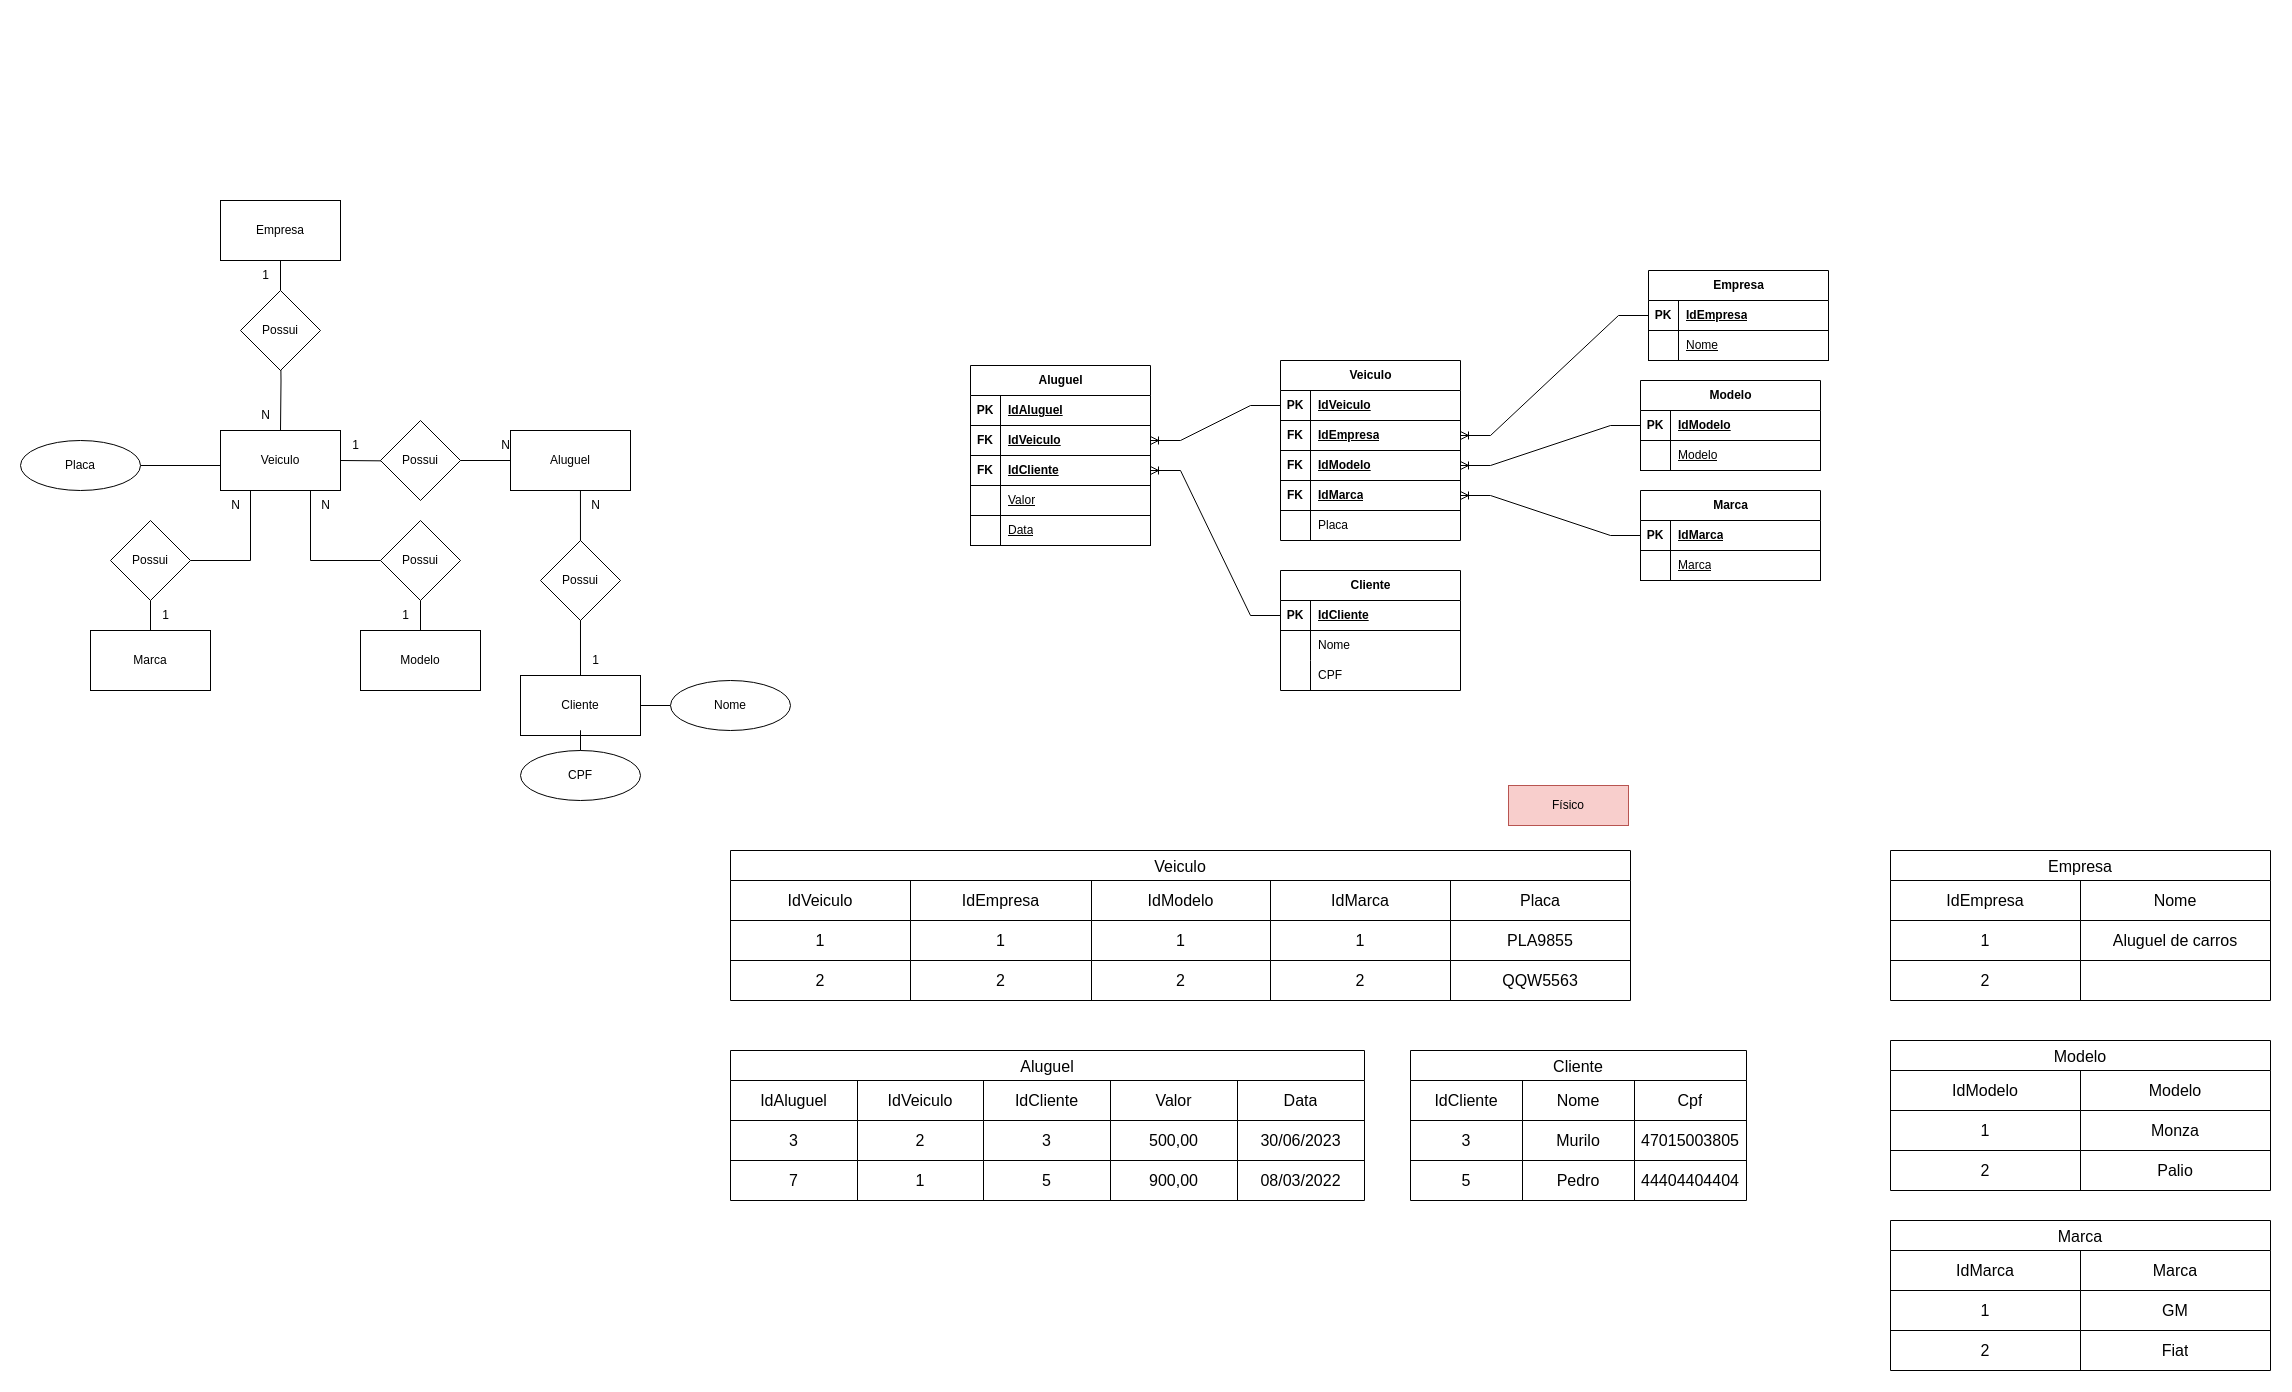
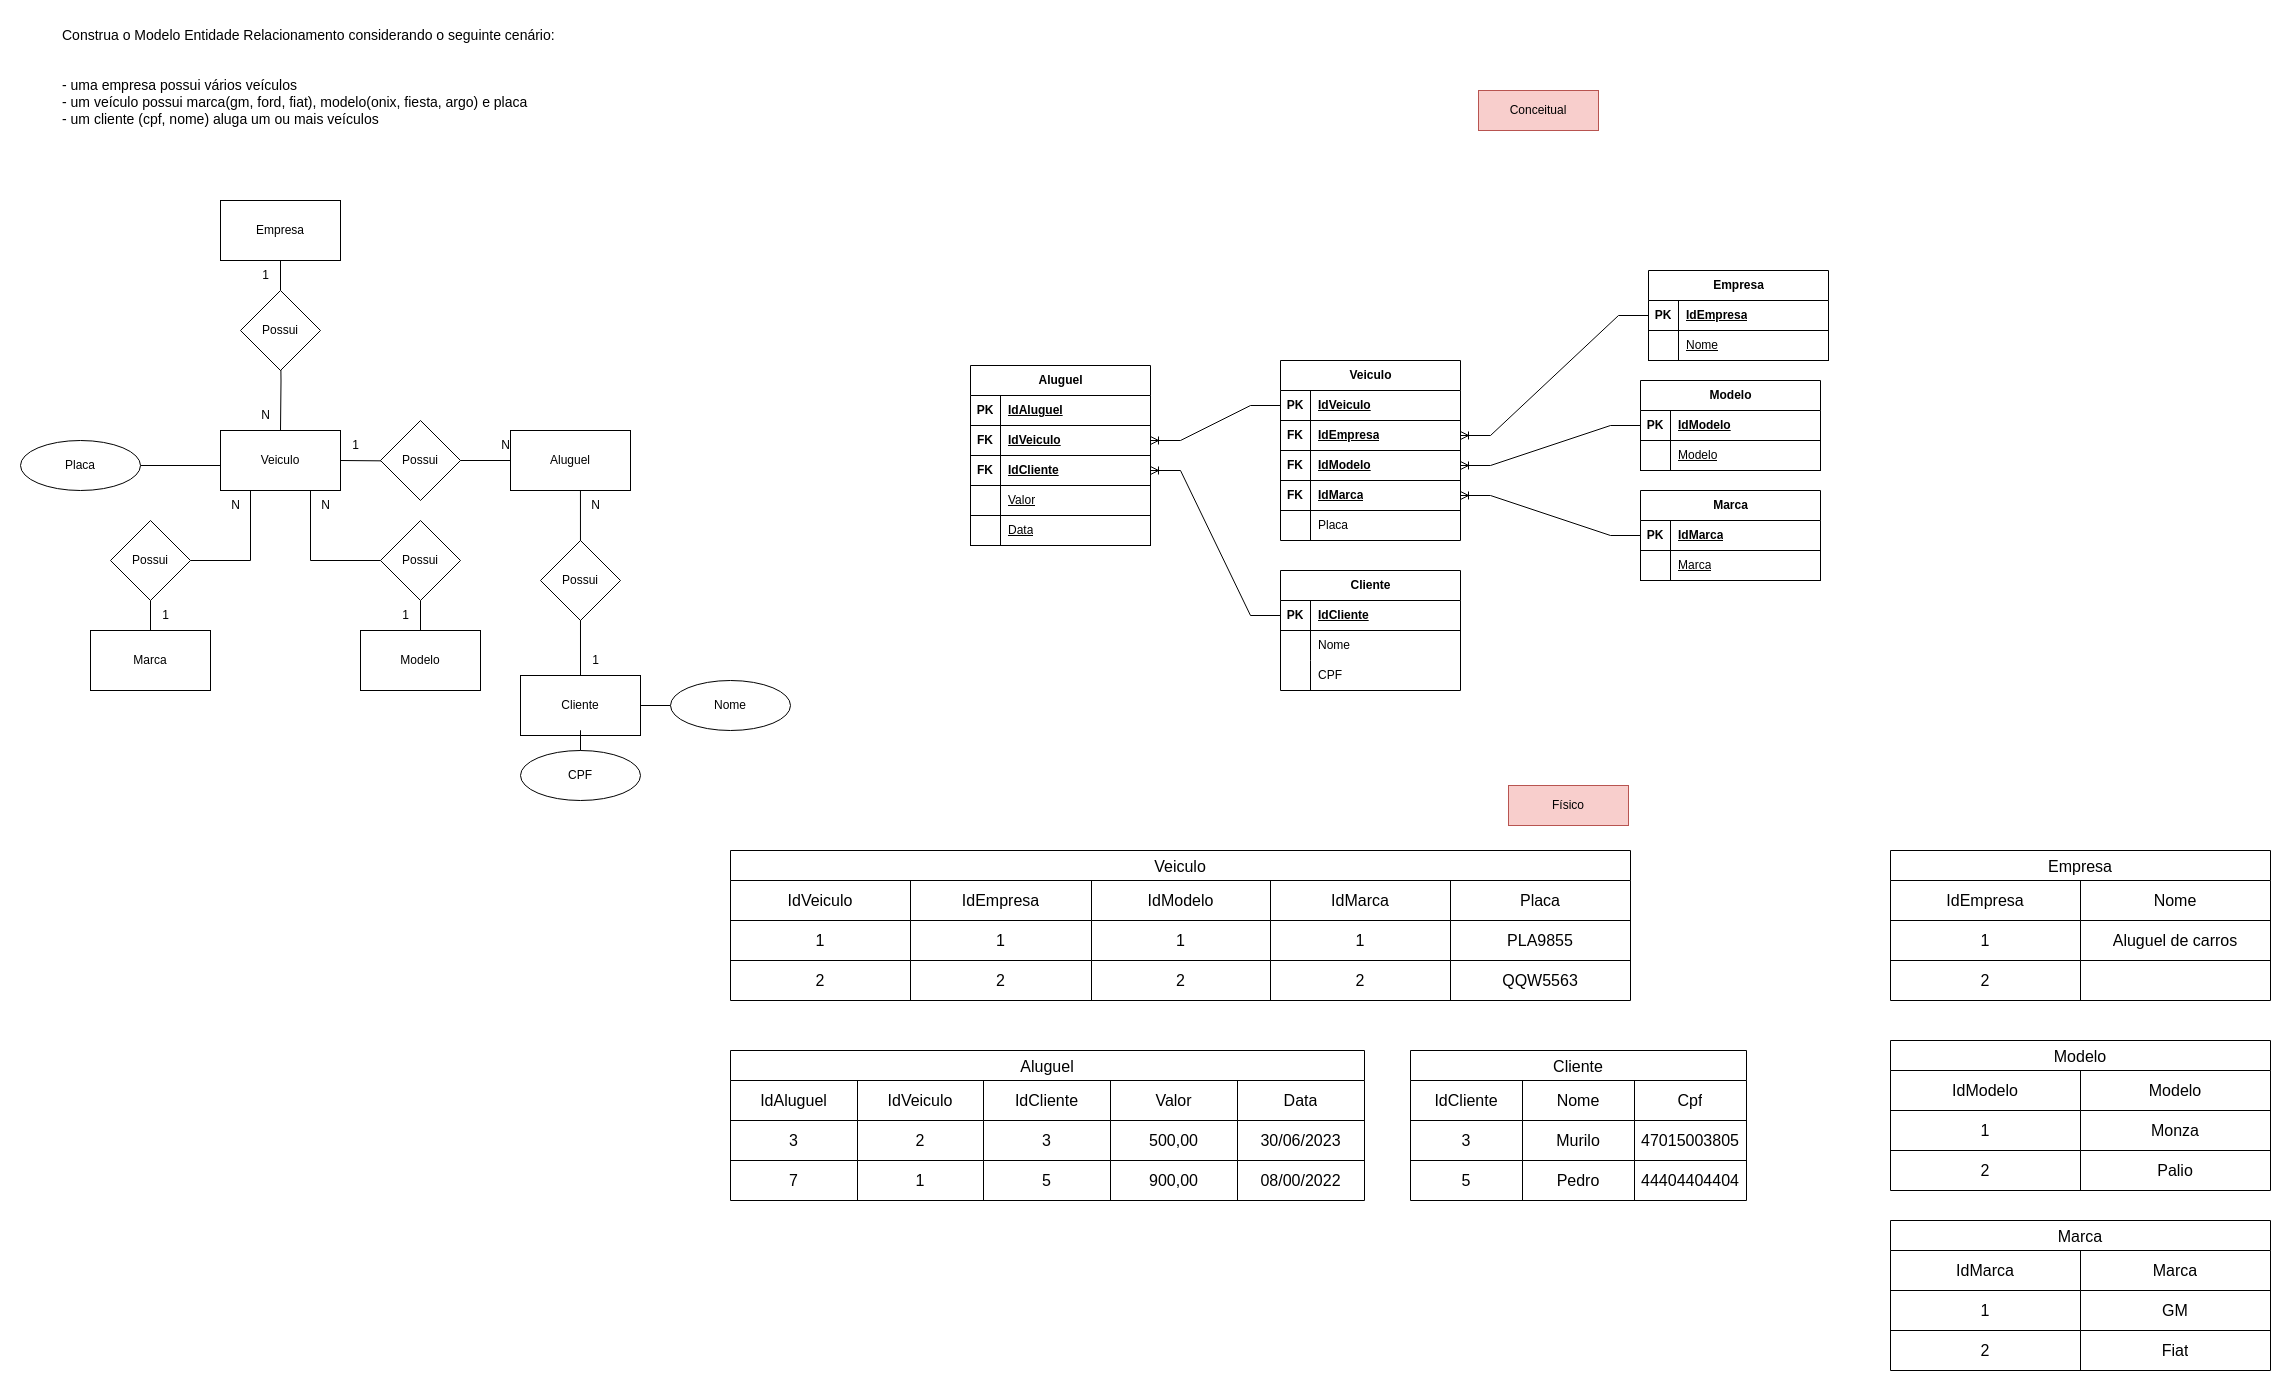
+ <mxCell id="16" value="Construa o Modelo Entidade Relacionamento considerando o seguinte cenário:&#10;&#10;&#10;- uma empresa possui vários veículos&#10;- um veículo possui marca(gm, ford, fiat), modelo(onix, fiesta, argo) e placa&#10;- um cliente (cpf, nome) aluga um ou mais veículos" style="text;whiteSpace=wrap;fontSize=14;" parent="1" vertex="1"><mxGeometry x="60" y="20" width="600" height="170" as="geometry" /></mxCell>
+ <mxCell id="77" value="Conceitual" style="rounded=0;whiteSpace=wrap;html=1;fillColor=#f8cecc;strokeColor=#b85450;" vertex="1" parent="1"><mxGeometry x="1478" y="90" width="120" height="40" as="geometry" /></mxCell>
- <mxCell id="176" value="08/03/2022" style="shape=partialRectangle;html=1;whiteSpace=wrap;connectable=0;strokeColor=inherit;overflow=hidden;fillColor=none;top=0;left=0;bottom=0;right=0;pointerEvents=1;fontSize=16;" vertex="1" parent="171"><mxGeometry x="507" width="127" height="40" as="geometry"><mxRectangle width="127" height="40" as="alternateBounds" /></mxGeometry></mxCell>
+ <mxCell id="176" value="08/00/2022" style="shape=partialRectangle;html=1;whiteSpace=wrap;connectable=0;strokeColor=inherit;overflow=hidden;fillColor=none;top=0;left=0;bottom=0;right=0;pointerEvents=1;fontSize=16;" vertex="1" parent="171"><mxGeometry x="507" width="127" height="40" as="geometry"><mxRectangle width="127" height="40" as="alternateBounds" /></mxGeometry></mxCell>
